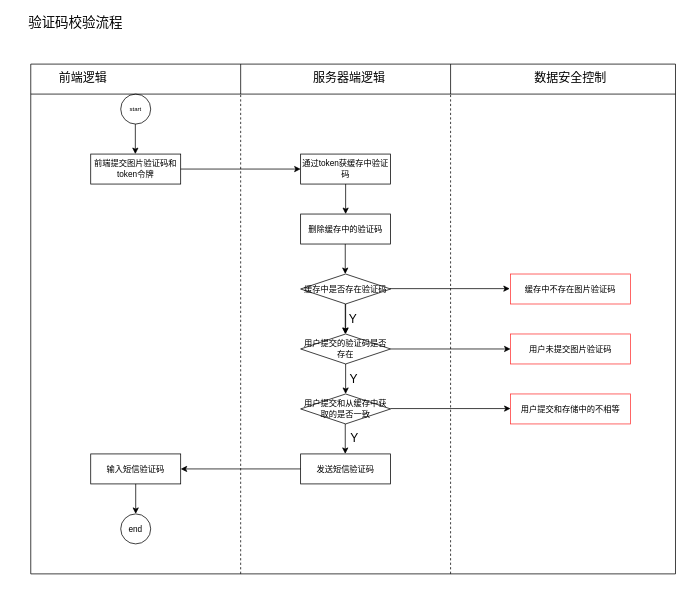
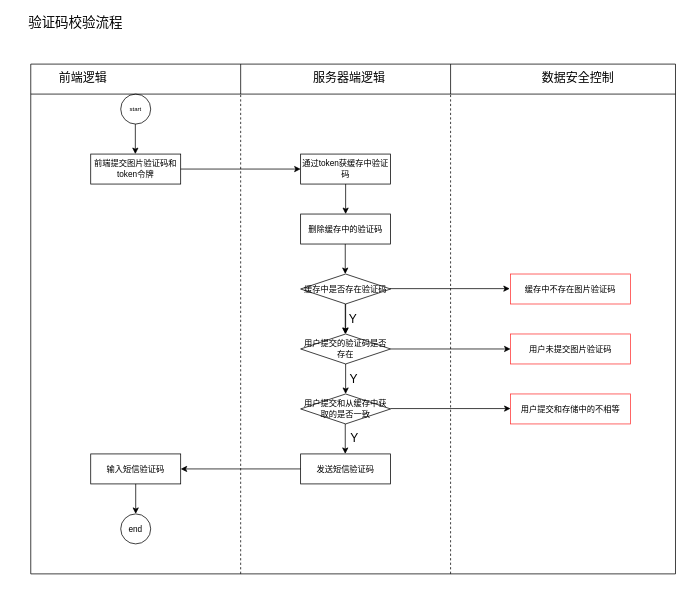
- <mxCell id="34" value="数据安全控制" style="text;html=1;strokeColor=none;fillColor=none;align=center;verticalAlign=middle;whiteSpace=wrap;rounded=0;fontSize=16;" vertex="1" parent="1"><mxGeometry x="705" y="94" width="110" height="20" as="geometry" /></mxCell>
+ <mxCell id="34" value="数据安全控制" style="text;html=1;strokeColor=none;fillColor=none;align=center;verticalAlign=middle;whiteSpace=wrap;rounded=0;fontSize=16;" vertex="1" parent="1"><mxGeometry x="715" y="94" width="110" height="20" as="geometry" /></mxCell>
